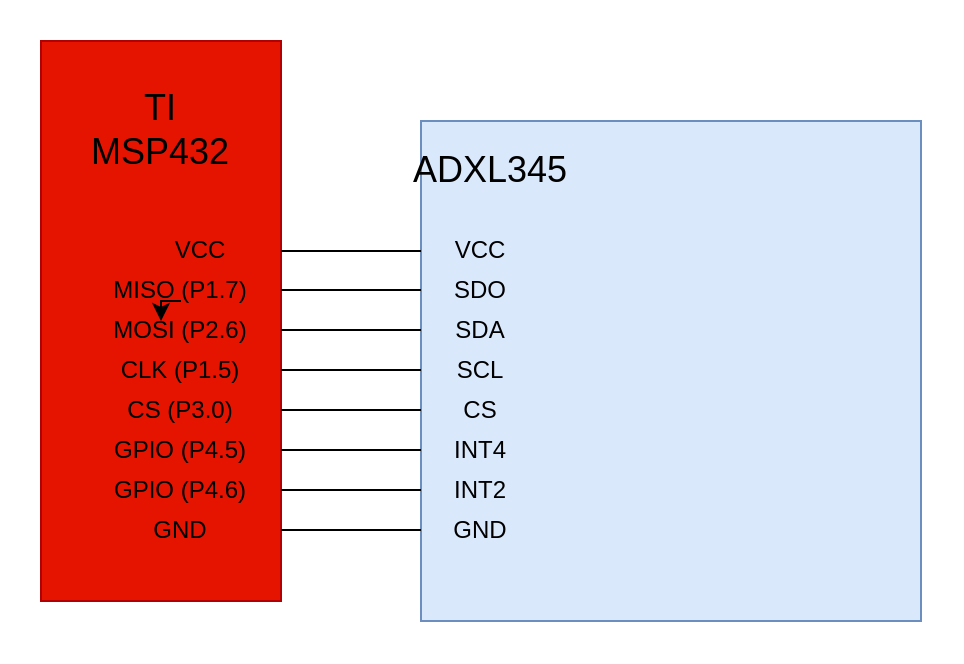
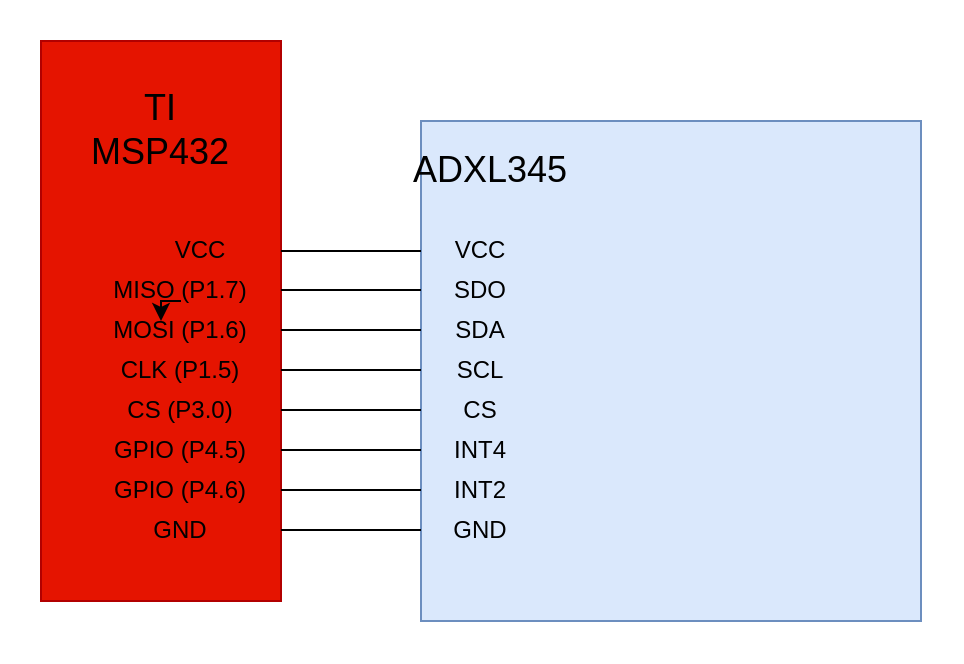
- <mxCell id="7" value="MOSI (P2.6)" style="text;html=1;strokeColor=none;fillColor=none;align=center;verticalAlign=middle;whiteSpace=wrap;rounded=0;" vertex="1" parent="1"><mxGeometry x="50" y="150" width="80" height="30" as="geometry" /></mxCell>
+ <mxCell id="7" value="MOSI (P1.6)" style="text;html=1;strokeColor=none;fillColor=none;align=center;verticalAlign=middle;whiteSpace=wrap;rounded=0;" vertex="1" parent="1"><mxGeometry x="50" y="150" width="80" height="30" as="geometry" /></mxCell>
